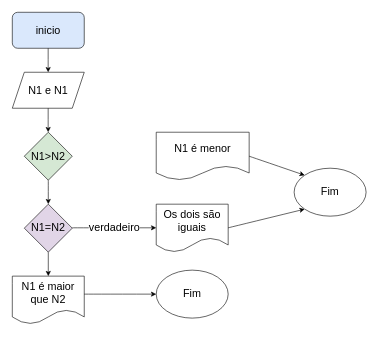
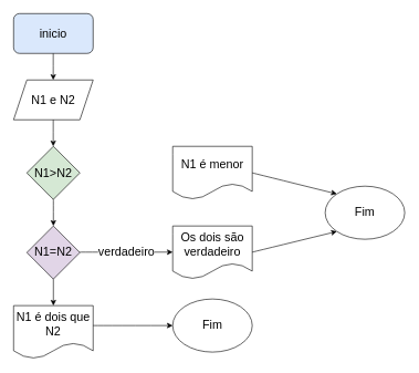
- <mxCell id="3" value="N1 e N1" style="shape=parallelogram;perimeter=parallelogramPerimeter;whiteSpace=wrap;html=1;fixedSize=1;fontSize=18;" vertex="1" parent="1"><mxGeometry x="20" y="120" width="120" height="60" as="geometry" /></mxCell>
+ <mxCell id="3" value="N1 e N2" style="shape=parallelogram;perimeter=parallelogramPerimeter;whiteSpace=wrap;html=1;fixedSize=1;fontSize=18;" vertex="1" parent="1"><mxGeometry x="20" y="120" width="120" height="60" as="geometry" /></mxCell>
- <mxCell id="7" value="N1 é menor" style="shape=document;whiteSpace=wrap;html=1;boundedLbl=1;fontSize=18;" vertex="1" parent="1"><mxGeometry x="260" y="220" width="155" height="80" as="geometry" /></mxCell>
+ <mxCell id="7" value="N1 é menor" style="shape=document;whiteSpace=wrap;html=1;boundedLbl=1;fontSize=18;" vertex="1" parent="1"><mxGeometry x="260" y="220" width="120" height="80" as="geometry" /></mxCell>
- <mxCell id="9" value="Os dois são iguais" style="shape=document;whiteSpace=wrap;html=1;boundedLbl=1;fontSize=18;" vertex="1" parent="1"><mxGeometry x="260" y="340" width="120" height="80" as="geometry" /></mxCell>
+ <mxCell id="9" value="Os dois são verdadeiro" style="shape=document;whiteSpace=wrap;html=1;boundedLbl=1;fontSize=18;" vertex="1" parent="1"><mxGeometry x="260" y="340" width="120" height="80" as="geometry" /></mxCell>
- <mxCell id="16" value="N1 é maior que N2" style="shape=document;whiteSpace=wrap;html=1;boundedLbl=1;fontSize=18;" vertex="1" parent="1"><mxGeometry x="20" y="460" width="120" height="80" as="geometry" /></mxCell>
+ <mxCell id="16" value="N1 é dois que N2" style="shape=document;whiteSpace=wrap;html=1;boundedLbl=1;fontSize=18;" vertex="1" parent="1"><mxGeometry x="20" y="460" width="120" height="80" as="geometry" /></mxCell>
